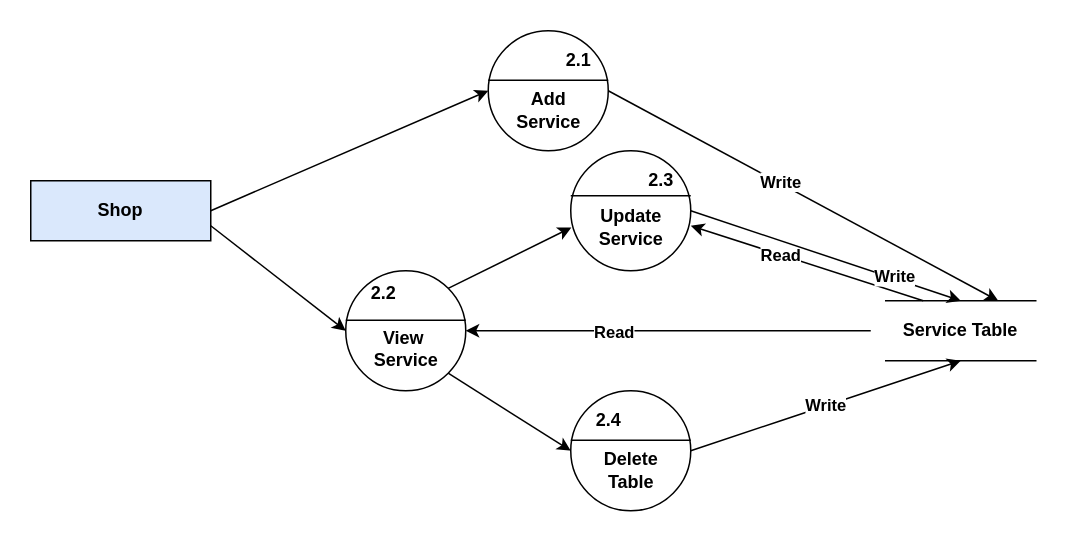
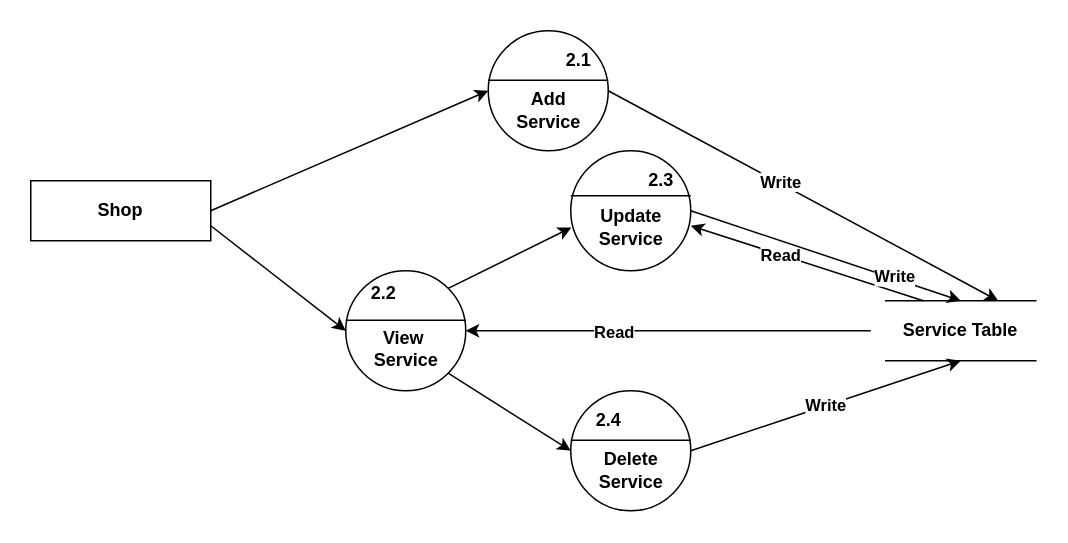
- <mxCell id="2" value="&lt;b&gt;Shop&lt;/b&gt;" style="rounded=0;whiteSpace=wrap;html=1;fillColor=#dae8fc;" parent="1" vertex="1"><mxGeometry x="20" y="120" width="120" height="40" as="geometry" /></mxCell>
+ <mxCell id="2" value="&lt;b&gt;Shop&lt;/b&gt;" style="rounded=0;whiteSpace=wrap;html=1;" parent="1" vertex="1"><mxGeometry x="20" y="120" width="120" height="40" as="geometry" /></mxCell>
- <mxCell id="16" value="&lt;b&gt;Delete&lt;br&gt;Table&lt;br&gt;&lt;/b&gt;" style="text;html=1;resizable=0;autosize=1;align=center;verticalAlign=middle;points=[];fillColor=none;strokeColor=none;rounded=0;" parent="1" vertex="1"><mxGeometry x="390" y="298" width="60" height="30" as="geometry" /></mxCell>
+ <mxCell id="16" value="&lt;b&gt;Delete&lt;br&gt;Service&lt;br&gt;&lt;/b&gt;" style="text;html=1;resizable=0;autosize=1;align=center;verticalAlign=middle;points=[];fillColor=none;strokeColor=none;rounded=0;" parent="1" vertex="1"><mxGeometry x="390" y="298" width="60" height="30" as="geometry" /></mxCell>
